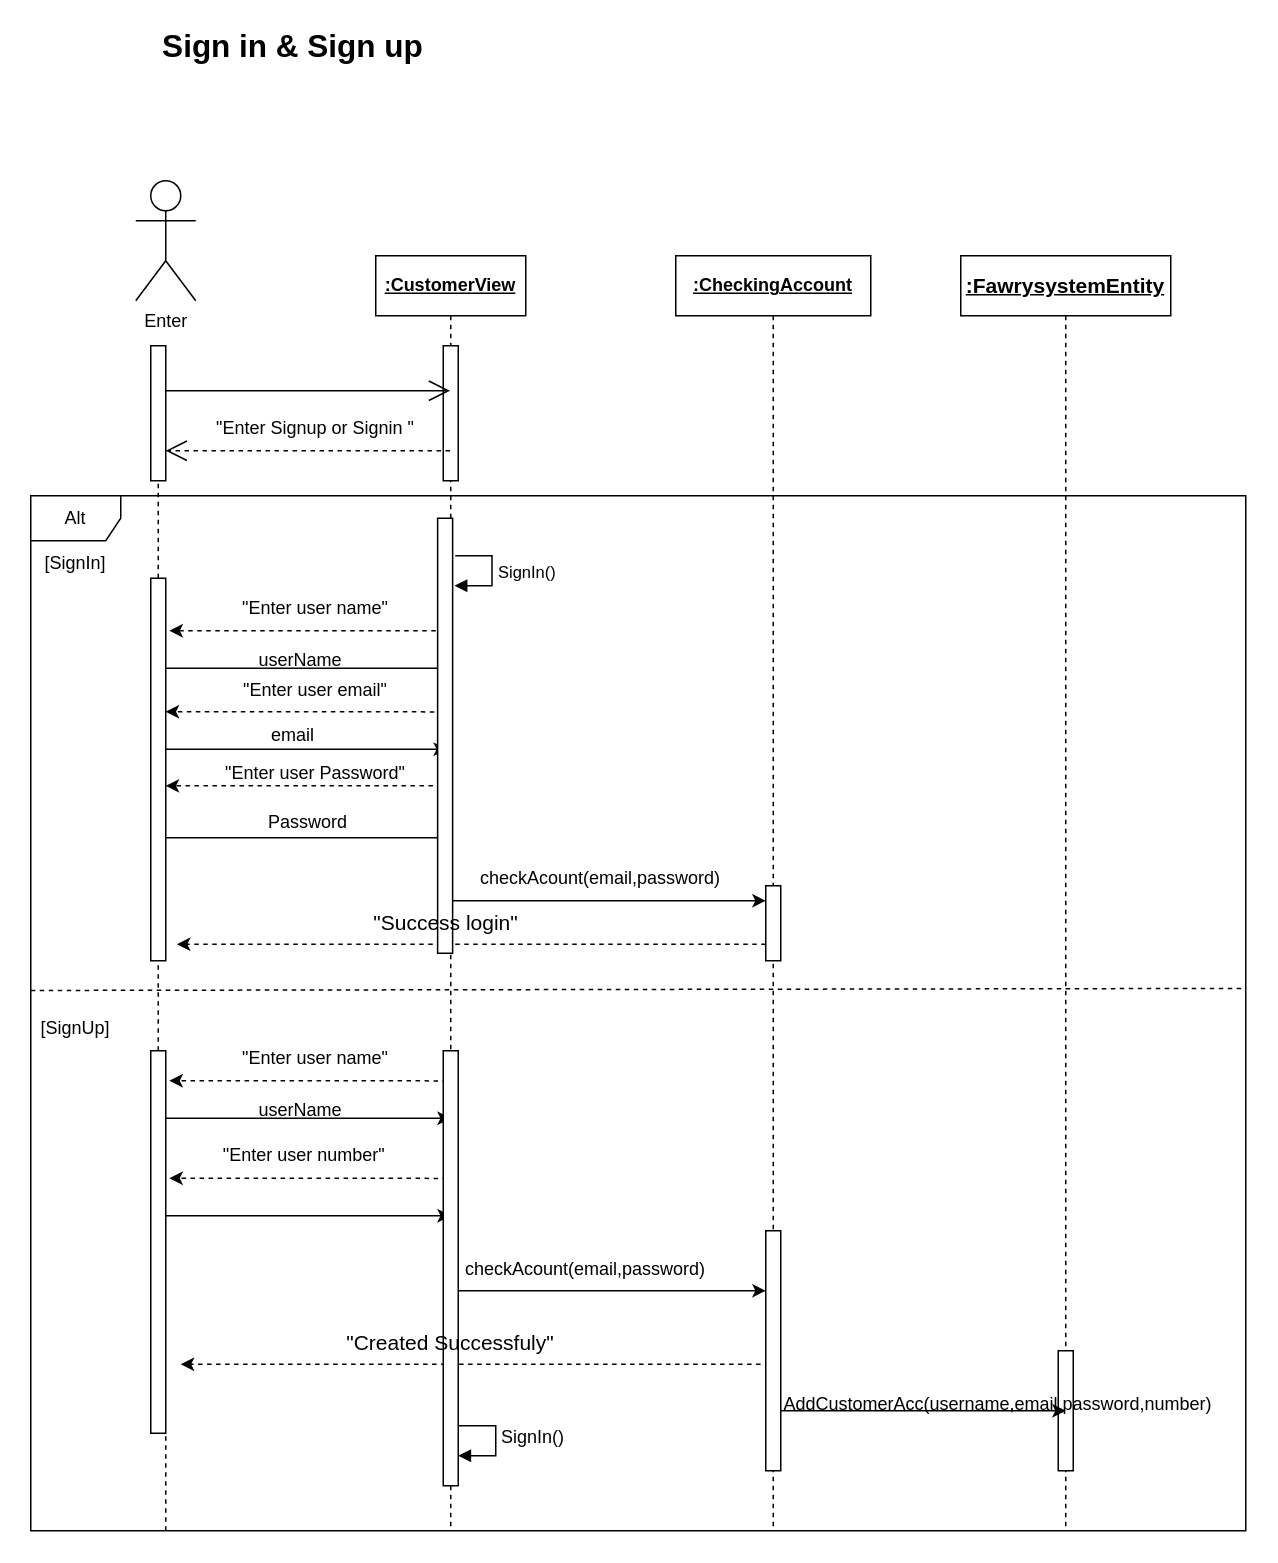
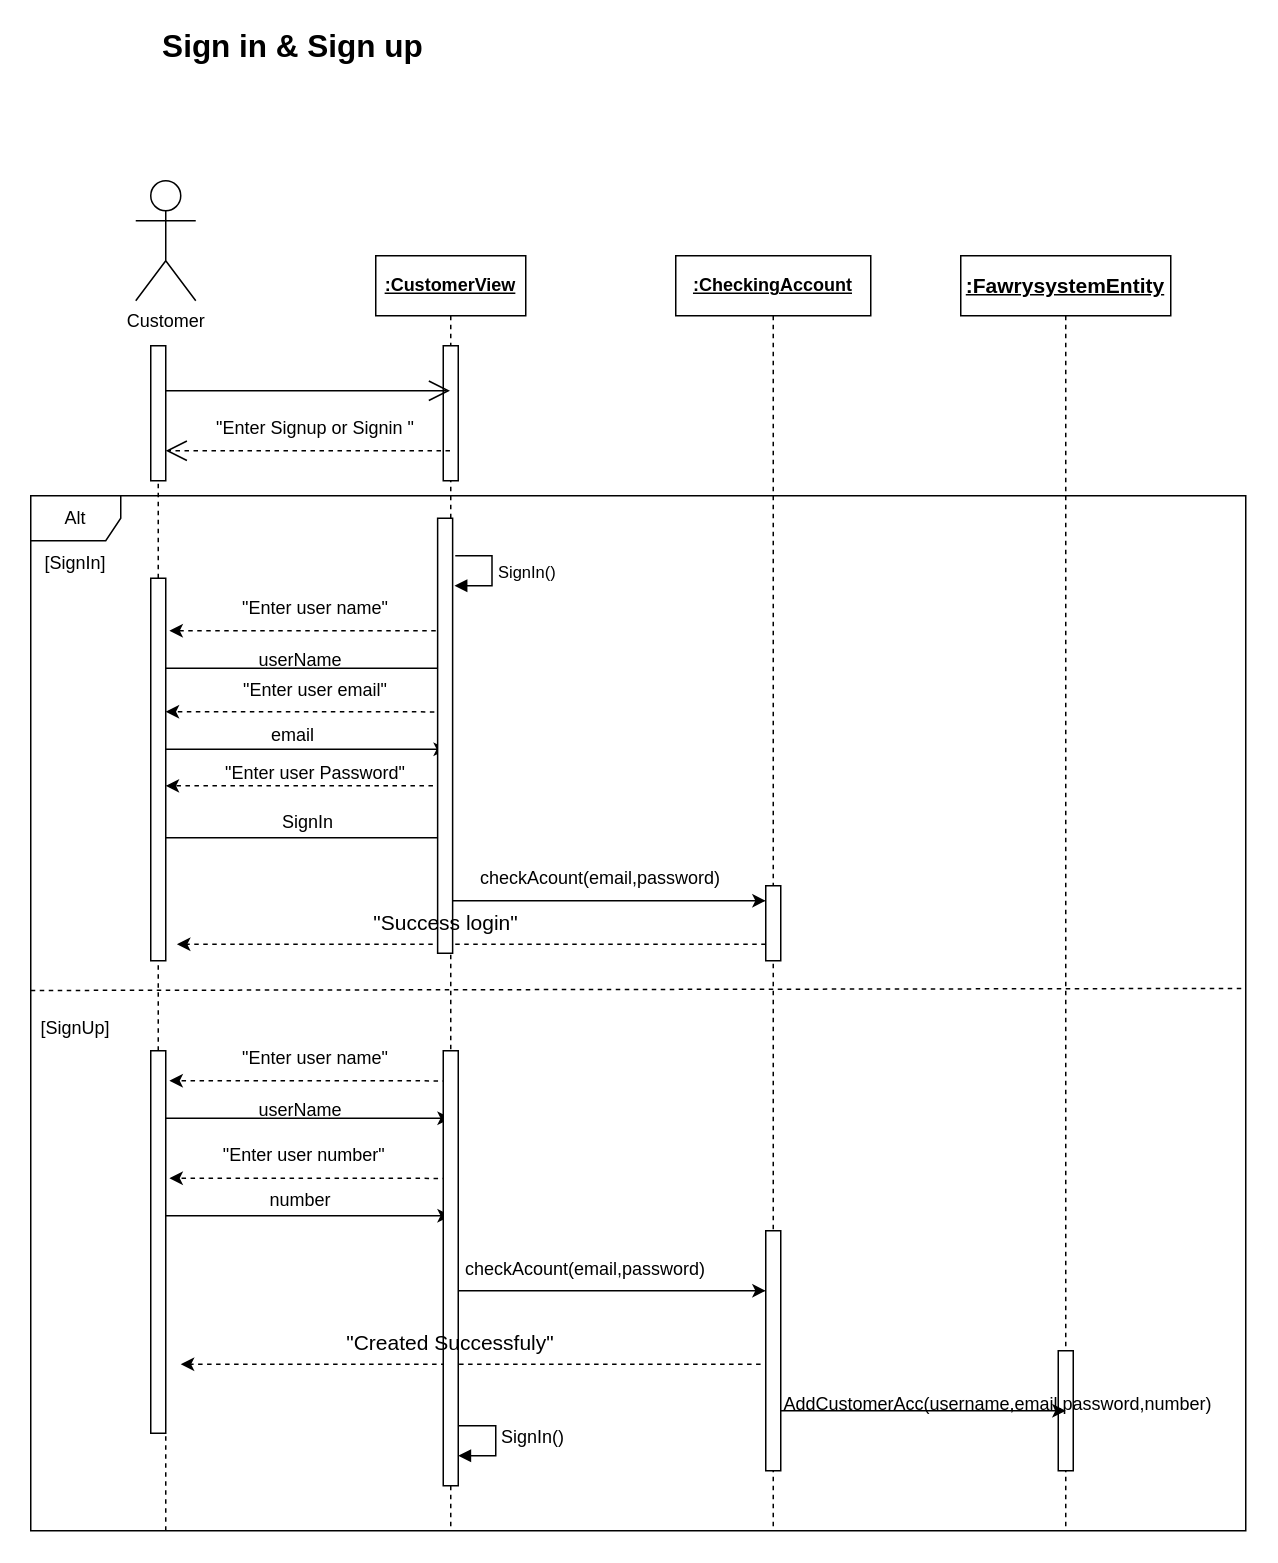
- <mxCell id="3" value="Enter" style="shape=umlActor;verticalLabelPosition=bottom;verticalAlign=top;html=1;outlineConnect=0;" vertex="1" parent="1"><mxGeometry x="90" y="120" width="40" height="80" as="geometry" /></mxCell>
+ <mxCell id="3" value="Customer" style="shape=umlActor;verticalLabelPosition=bottom;verticalAlign=top;html=1;outlineConnect=0;" vertex="1" parent="1"><mxGeometry x="90" y="120" width="40" height="80" as="geometry" /></mxCell>
- <mxCell id="24" value="Password" style="text;html=1;strokeColor=none;fillColor=none;align=center;verticalAlign=middle;whiteSpace=wrap;rounded=0;" vertex="1" parent="1"><mxGeometry x="174.98" y="533" width="60" height="30" as="geometry" /></mxCell>
+ <mxCell id="24" value="SignIn" style="text;html=1;strokeColor=none;fillColor=none;align=center;verticalAlign=middle;whiteSpace=wrap;rounded=0;" vertex="1" parent="1"><mxGeometry x="174.98" y="533" width="60" height="30" as="geometry" /></mxCell>
+ <mxCell id="30" value="number" style="text;html=1;strokeColor=none;fillColor=none;align=center;verticalAlign=middle;whiteSpace=wrap;rounded=0;" vertex="1" parent="1"><mxGeometry x="170" y="785" width="60" height="30" as="geometry" /></mxCell>
